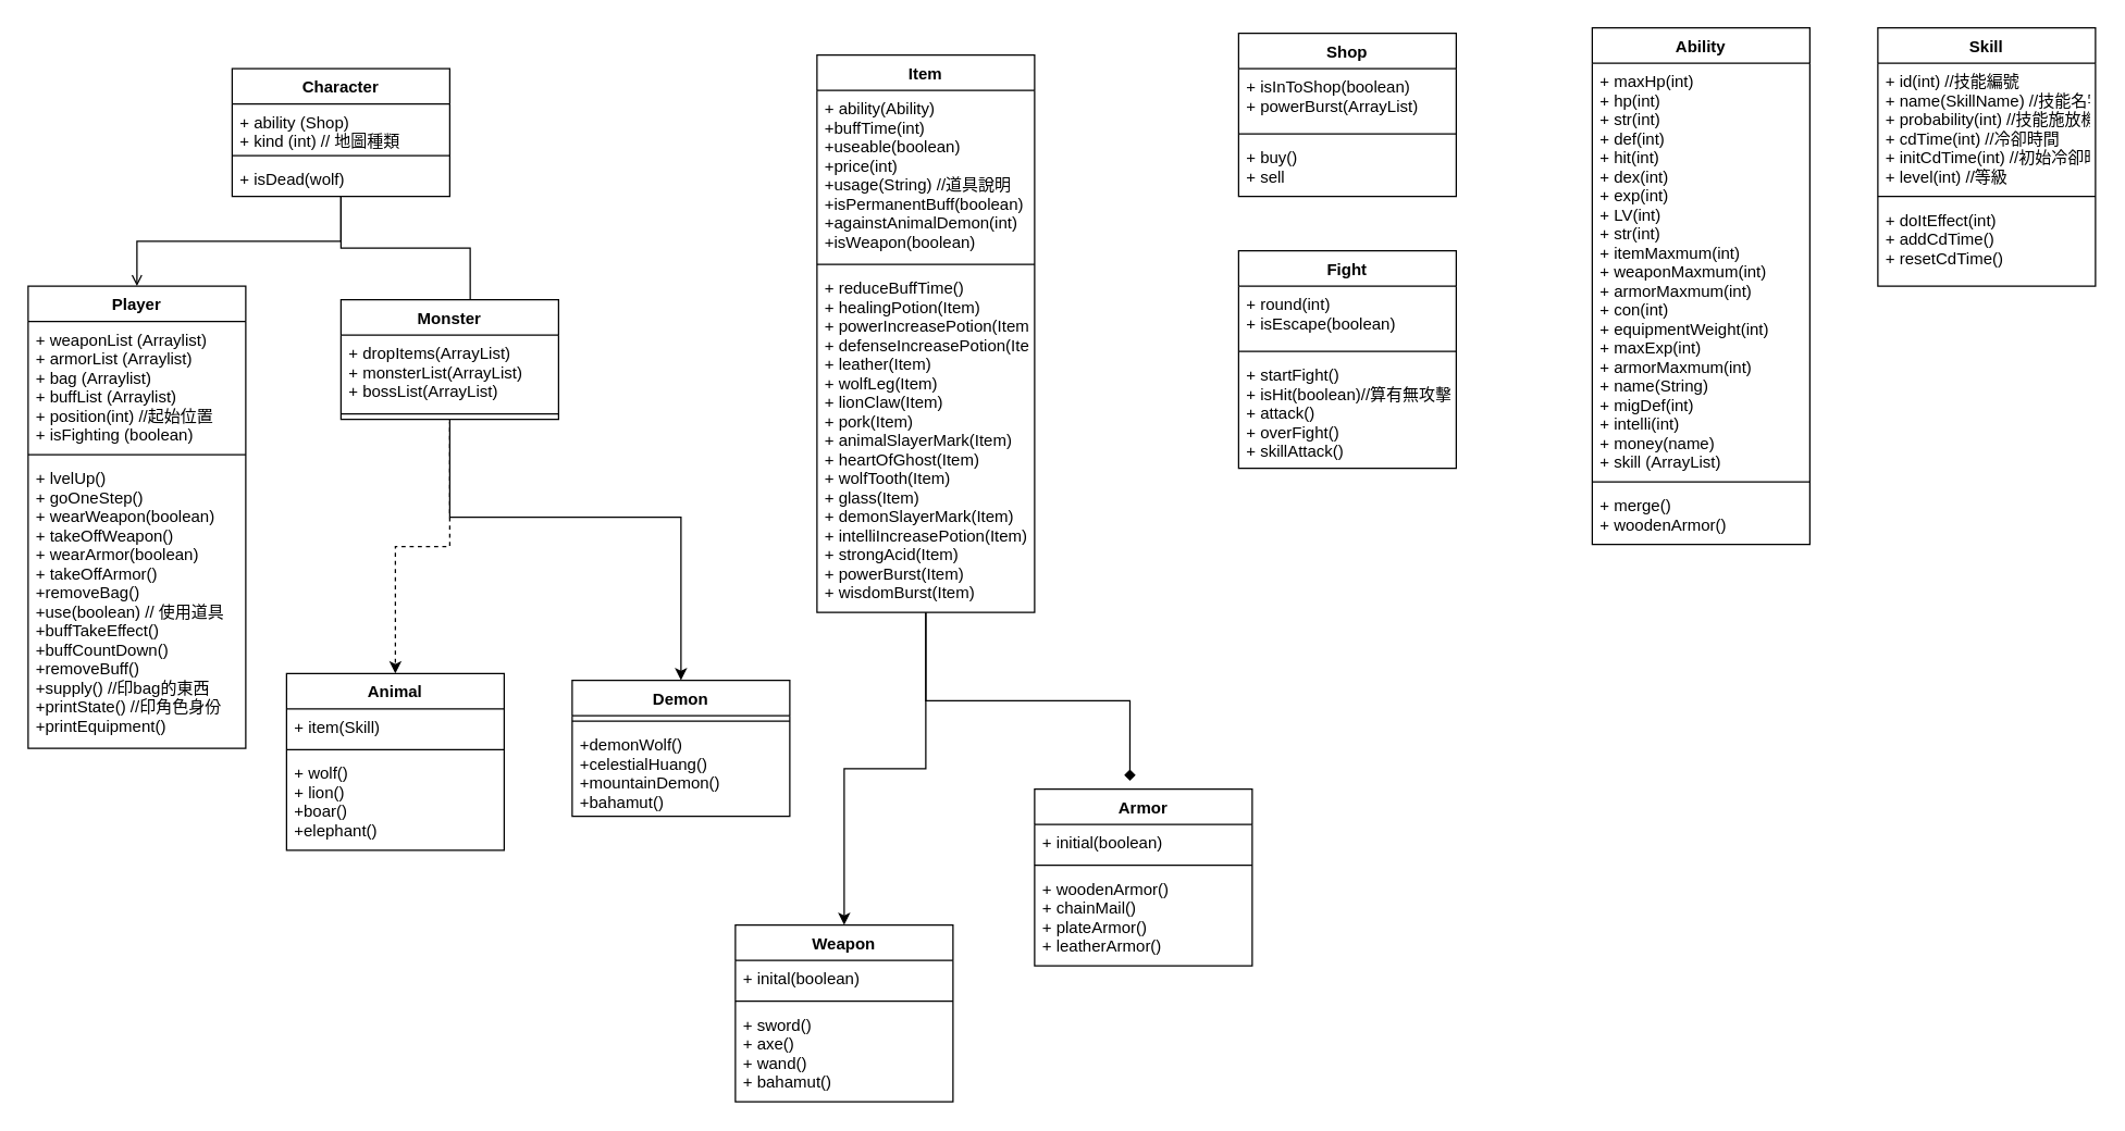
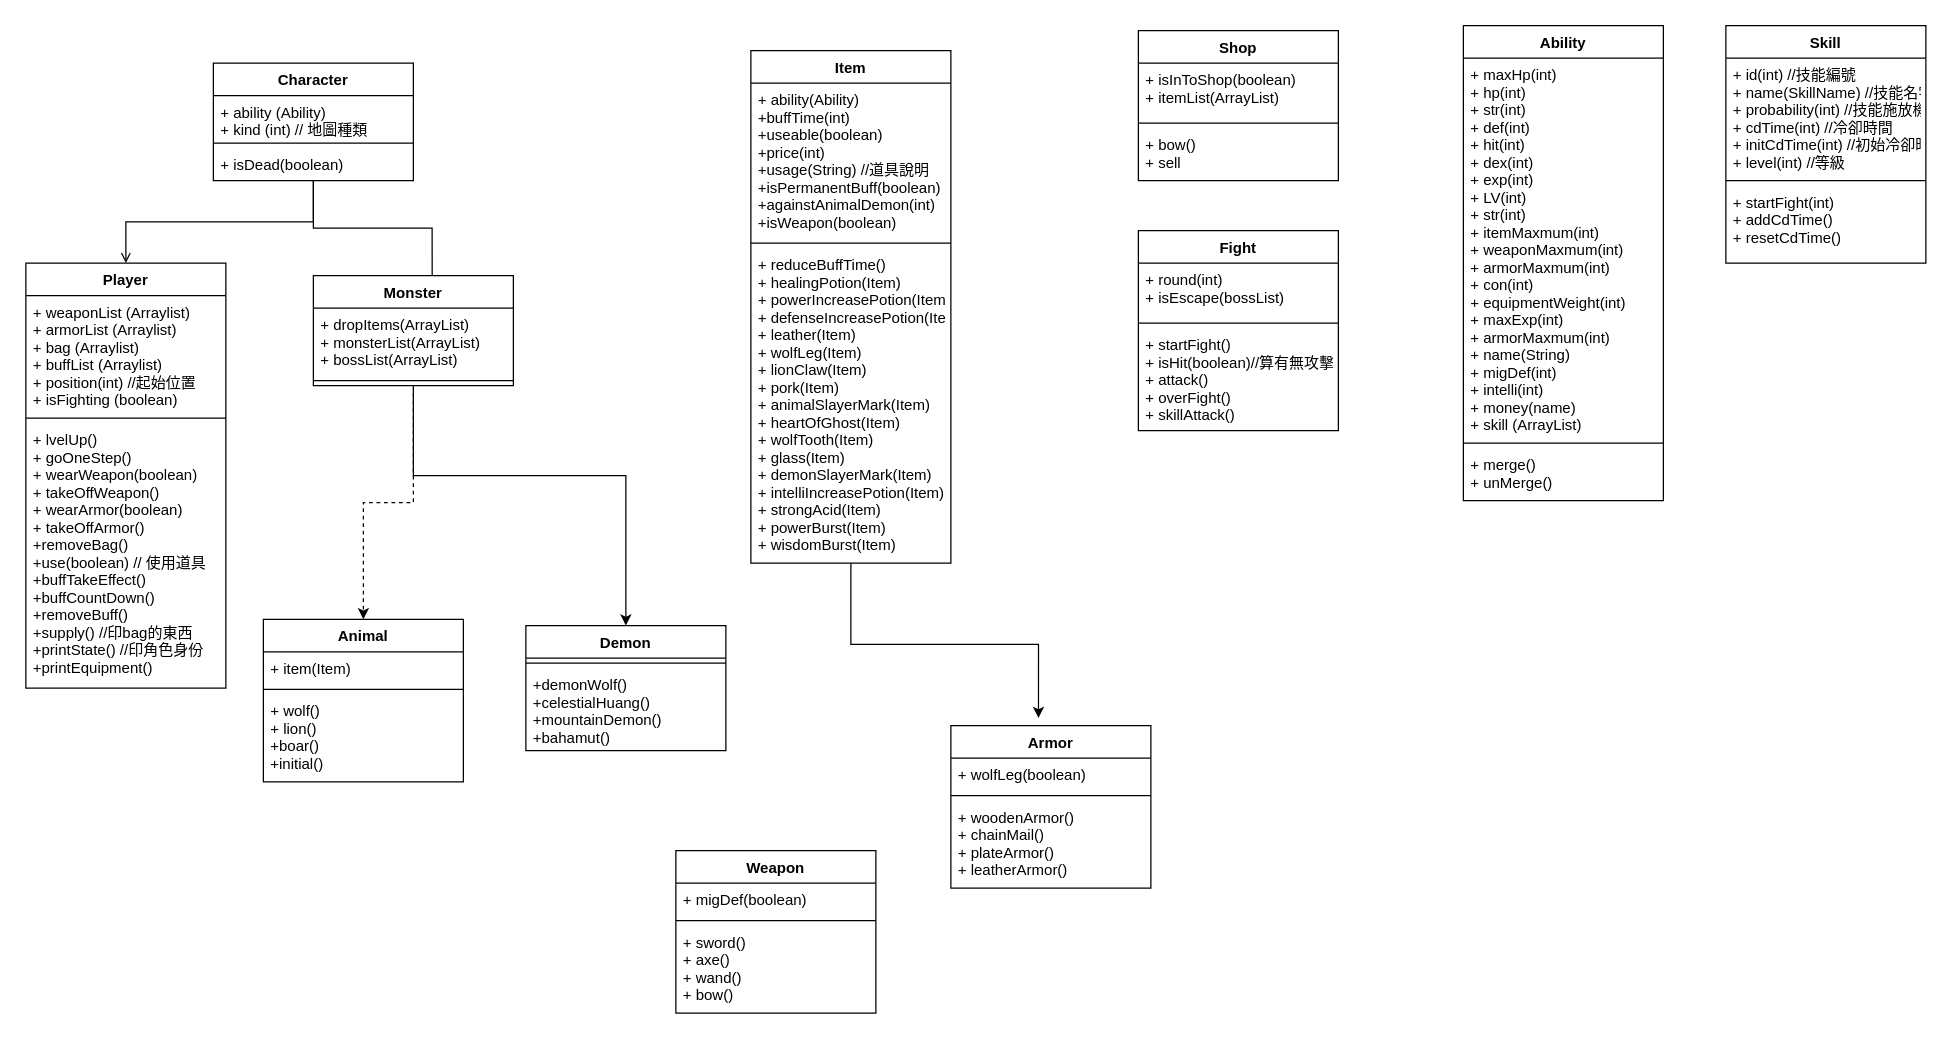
- <mxCell id="39" value="+ isInToShop(boolean)&#10;+ powerBurst(ArrayList)" style="text;strokeColor=none;fillColor=none;align=left;verticalAlign=top;spacingLeft=4;spacingRight=4;overflow=hidden;rotatable=0;points=[[0,0.5],[1,0.5]];portConstraint=eastwest;" vertex="1" parent="38"><mxGeometry y="26" width="160" height="44" as="geometry" /></mxCell>
+ <mxCell id="39" value="+ isInToShop(boolean)&#10;+ itemList(ArrayList)" style="text;strokeColor=none;fillColor=none;align=left;verticalAlign=top;spacingLeft=4;spacingRight=4;overflow=hidden;rotatable=0;points=[[0,0.5],[1,0.5]];portConstraint=eastwest;" vertex="1" parent="38"><mxGeometry y="26" width="160" height="44" as="geometry" /></mxCell>
- <mxCell id="5" value="+ ability (Shop)&#10;+ kind (int) // 地圖種類&#10;" style="text;strokeColor=none;fillColor=none;align=left;verticalAlign=top;spacingLeft=4;spacingRight=4;overflow=hidden;rotatable=0;points=[[0,0.5],[1,0.5]];portConstraint=eastwest;" vertex="1" parent="4"><mxGeometry y="26" width="160" height="34" as="geometry" /></mxCell>
+ <mxCell id="5" value="+ ability (Ability)&#10;+ kind (int) // 地圖種類&#10;" style="text;strokeColor=none;fillColor=none;align=left;verticalAlign=top;spacingLeft=4;spacingRight=4;overflow=hidden;rotatable=0;points=[[0,0.5],[1,0.5]];portConstraint=eastwest;" vertex="1" parent="4"><mxGeometry y="26" width="160" height="34" as="geometry" /></mxCell>
- <mxCell id="41" value="+ buy()&#10;+ sell" style="text;strokeColor=none;fillColor=none;align=left;verticalAlign=top;spacingLeft=4;spacingRight=4;overflow=hidden;rotatable=0;points=[[0,0.5],[1,0.5]];portConstraint=eastwest;" vertex="1" parent="38"><mxGeometry y="78" width="160" height="42" as="geometry" /></mxCell>
+ <mxCell id="41" value="+ bow()&#10;+ sell" style="text;strokeColor=none;fillColor=none;align=left;verticalAlign=top;spacingLeft=4;spacingRight=4;overflow=hidden;rotatable=0;points=[[0,0.5],[1,0.5]];portConstraint=eastwest;" vertex="1" parent="38"><mxGeometry y="78" width="160" height="42" as="geometry" /></mxCell>
- <mxCell id="7" value="+ isDead(wolf)" style="text;strokeColor=none;fillColor=none;align=left;verticalAlign=top;spacingLeft=4;spacingRight=4;overflow=hidden;rotatable=0;points=[[0,0.5],[1,0.5]];portConstraint=eastwest;" vertex="1" parent="4"><mxGeometry y="68" width="160" height="26" as="geometry" /></mxCell>
+ <mxCell id="7" value="+ isDead(boolean)" style="text;strokeColor=none;fillColor=none;align=left;verticalAlign=top;spacingLeft=4;spacingRight=4;overflow=hidden;rotatable=0;points=[[0,0.5],[1,0.5]];portConstraint=eastwest;" vertex="1" parent="4"><mxGeometry y="68" width="160" height="26" as="geometry" /></mxCell>
- <mxCell id="53" value="+ doItEffect(int)&#10;+ addCdTime()&#10;+ resetCdTime()" style="text;strokeColor=none;fillColor=none;align=left;verticalAlign=top;spacingLeft=4;spacingRight=4;overflow=hidden;rotatable=0;points=[[0,0.5],[1,0.5]];portConstraint=eastwest;" vertex="1" parent="50"><mxGeometry y="128" width="160" height="62" as="geometry" /></mxCell>
+ <mxCell id="53" value="+ startFight(int)&#10;+ addCdTime()&#10;+ resetCdTime()" style="text;strokeColor=none;fillColor=none;align=left;verticalAlign=top;spacingLeft=4;spacingRight=4;overflow=hidden;rotatable=0;points=[[0,0.5],[1,0.5]];portConstraint=eastwest;" vertex="1" parent="50"><mxGeometry y="128" width="160" height="62" as="geometry" /></mxCell>
- <mxCell id="47" value="+ round(int)&#10;+ isEscape(boolean)" style="text;strokeColor=none;fillColor=none;align=left;verticalAlign=top;spacingLeft=4;spacingRight=4;overflow=hidden;rotatable=0;points=[[0,0.5],[1,0.5]];portConstraint=eastwest;" vertex="1" parent="46"><mxGeometry y="26" width="160" height="44" as="geometry" /></mxCell>
+ <mxCell id="47" value="+ round(int)&#10;+ isEscape(bossList)" style="text;strokeColor=none;fillColor=none;align=left;verticalAlign=top;spacingLeft=4;spacingRight=4;overflow=hidden;rotatable=0;points=[[0,0.5],[1,0.5]];portConstraint=eastwest;" vertex="1" parent="46"><mxGeometry y="26" width="160" height="44" as="geometry" /></mxCell>
- <mxCell id="45" value="+ merge()&#10;+ woodenArmor()" style="text;strokeColor=none;fillColor=none;align=left;verticalAlign=top;spacingLeft=4;spacingRight=4;overflow=hidden;rotatable=0;points=[[0,0.5],[1,0.5]];portConstraint=eastwest;" vertex="1" parent="42"><mxGeometry y="338" width="160" height="42" as="geometry" /></mxCell>
+ <mxCell id="45" value="+ merge()&#10;+ unMerge()" style="text;strokeColor=none;fillColor=none;align=left;verticalAlign=top;spacingLeft=4;spacingRight=4;overflow=hidden;rotatable=0;points=[[0,0.5],[1,0.5]];portConstraint=eastwest;" vertex="1" parent="42"><mxGeometry y="338" width="160" height="42" as="geometry" /></mxCell>
- <mxCell id="18" value="+ item(Skill)" style="text;strokeColor=none;fillColor=none;align=left;verticalAlign=top;spacingLeft=4;spacingRight=4;overflow=hidden;rotatable=0;points=[[0,0.5],[1,0.5]];portConstraint=eastwest;" vertex="1" parent="17"><mxGeometry y="26" width="160" height="26" as="geometry" /></mxCell>
+ <mxCell id="18" value="+ item(Item)" style="text;strokeColor=none;fillColor=none;align=left;verticalAlign=top;spacingLeft=4;spacingRight=4;overflow=hidden;rotatable=0;points=[[0,0.5],[1,0.5]];portConstraint=eastwest;" vertex="1" parent="17"><mxGeometry y="26" width="160" height="26" as="geometry" /></mxCell>
- <mxCell id="24" value="" style="edgeStyle=orthogonalEdgeStyle;rounded=0;orthogonalLoop=1;jettySize=auto;html=1;" edge="1" parent="1" source="26" target="30"><mxGeometry relative="1" as="geometry" /></mxCell>
- <mxCell id="25" style="edgeStyle=orthogonalEdgeStyle;rounded=0;orthogonalLoop=1;jettySize=auto;html=1;entryX=0.438;entryY=-0.047;entryDx=0;entryDy=0;entryPerimeter=0;endArrow=diamond;" edge="1" parent="1" source="26" target="34"><mxGeometry relative="1" as="geometry" /></mxCell>
+ <mxCell id="25" style="edgeStyle=orthogonalEdgeStyle;rounded=0;orthogonalLoop=1;jettySize=auto;html=1;entryX=0.438;entryY=-0.047;entryDx=0;entryDy=0;entryPerimeter=0;" edge="1" parent="1" source="26" target="34"><mxGeometry relative="1" as="geometry" /></mxCell>
- <mxCell id="20" value="+ wolf()&#10;+ lion()&#10;+boar()&#10;+elephant()" style="text;strokeColor=none;fillColor=none;align=left;verticalAlign=top;spacingLeft=4;spacingRight=4;overflow=hidden;rotatable=0;points=[[0,0.5],[1,0.5]];portConstraint=eastwest;" vertex="1" parent="17"><mxGeometry y="60" width="160" height="70" as="geometry" /></mxCell>
+ <mxCell id="20" value="+ wolf()&#10;+ lion()&#10;+boar()&#10;+initial()" style="text;strokeColor=none;fillColor=none;align=left;verticalAlign=top;spacingLeft=4;spacingRight=4;overflow=hidden;rotatable=0;points=[[0,0.5],[1,0.5]];portConstraint=eastwest;" vertex="1" parent="17"><mxGeometry y="60" width="160" height="70" as="geometry" /></mxCell>
- <mxCell id="35" value="+ initial(boolean)" style="text;strokeColor=none;fillColor=none;align=left;verticalAlign=top;spacingLeft=4;spacingRight=4;overflow=hidden;rotatable=0;points=[[0,0.5],[1,0.5]];portConstraint=eastwest;" vertex="1" parent="34"><mxGeometry y="26" width="160" height="26" as="geometry" /></mxCell>
+ <mxCell id="35" value="+ wolfLeg(boolean)" style="text;strokeColor=none;fillColor=none;align=left;verticalAlign=top;spacingLeft=4;spacingRight=4;overflow=hidden;rotatable=0;points=[[0,0.5],[1,0.5]];portConstraint=eastwest;" vertex="1" parent="34"><mxGeometry y="26" width="160" height="26" as="geometry" /></mxCell>
- <mxCell id="31" value="+ inital(boolean)" style="text;strokeColor=none;fillColor=none;align=left;verticalAlign=top;spacingLeft=4;spacingRight=4;overflow=hidden;rotatable=0;points=[[0,0.5],[1,0.5]];portConstraint=eastwest;" vertex="1" parent="30"><mxGeometry y="26" width="160" height="26" as="geometry" /></mxCell>
+ <mxCell id="31" value="+ migDef(boolean)" style="text;strokeColor=none;fillColor=none;align=left;verticalAlign=top;spacingLeft=4;spacingRight=4;overflow=hidden;rotatable=0;points=[[0,0.5],[1,0.5]];portConstraint=eastwest;" vertex="1" parent="30"><mxGeometry y="26" width="160" height="26" as="geometry" /></mxCell>
- <mxCell id="33" value="+ sword()&#10;+ axe()&#10;+ wand()&#10;+ bahamut()" style="text;strokeColor=none;fillColor=none;align=left;verticalAlign=top;spacingLeft=4;spacingRight=4;overflow=hidden;rotatable=0;points=[[0,0.5],[1,0.5]];portConstraint=eastwest;" vertex="1" parent="30"><mxGeometry y="60" width="160" height="70" as="geometry" /></mxCell>
+ <mxCell id="33" value="+ sword()&#10;+ axe()&#10;+ wand()&#10;+ bow()" style="text;strokeColor=none;fillColor=none;align=left;verticalAlign=top;spacingLeft=4;spacingRight=4;overflow=hidden;rotatable=0;points=[[0,0.5],[1,0.5]];portConstraint=eastwest;" vertex="1" parent="30"><mxGeometry y="60" width="160" height="70" as="geometry" /></mxCell>
